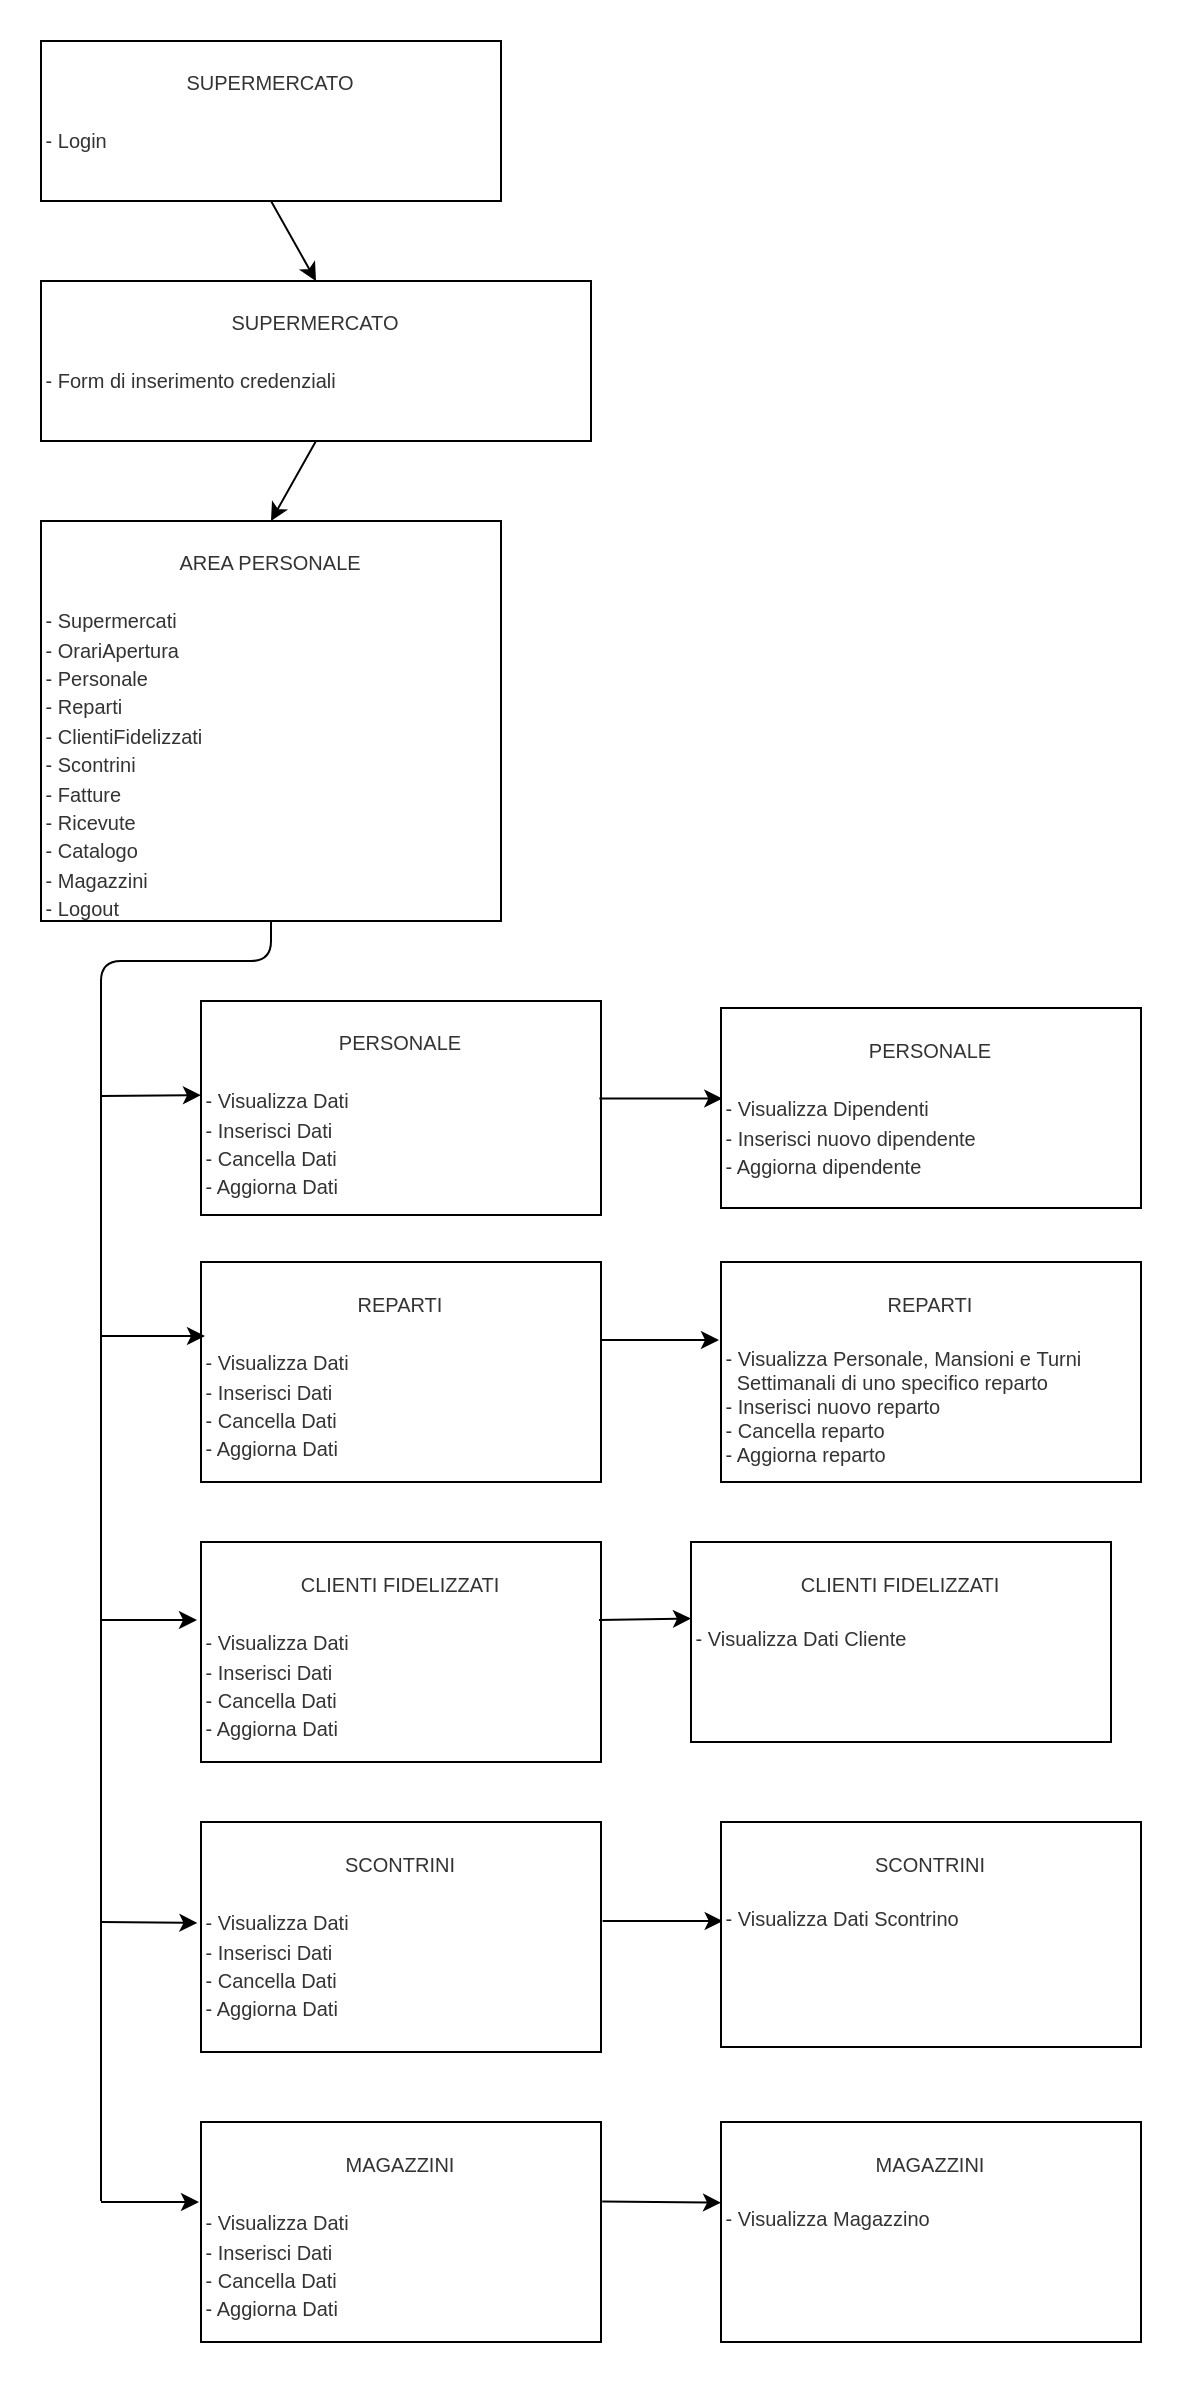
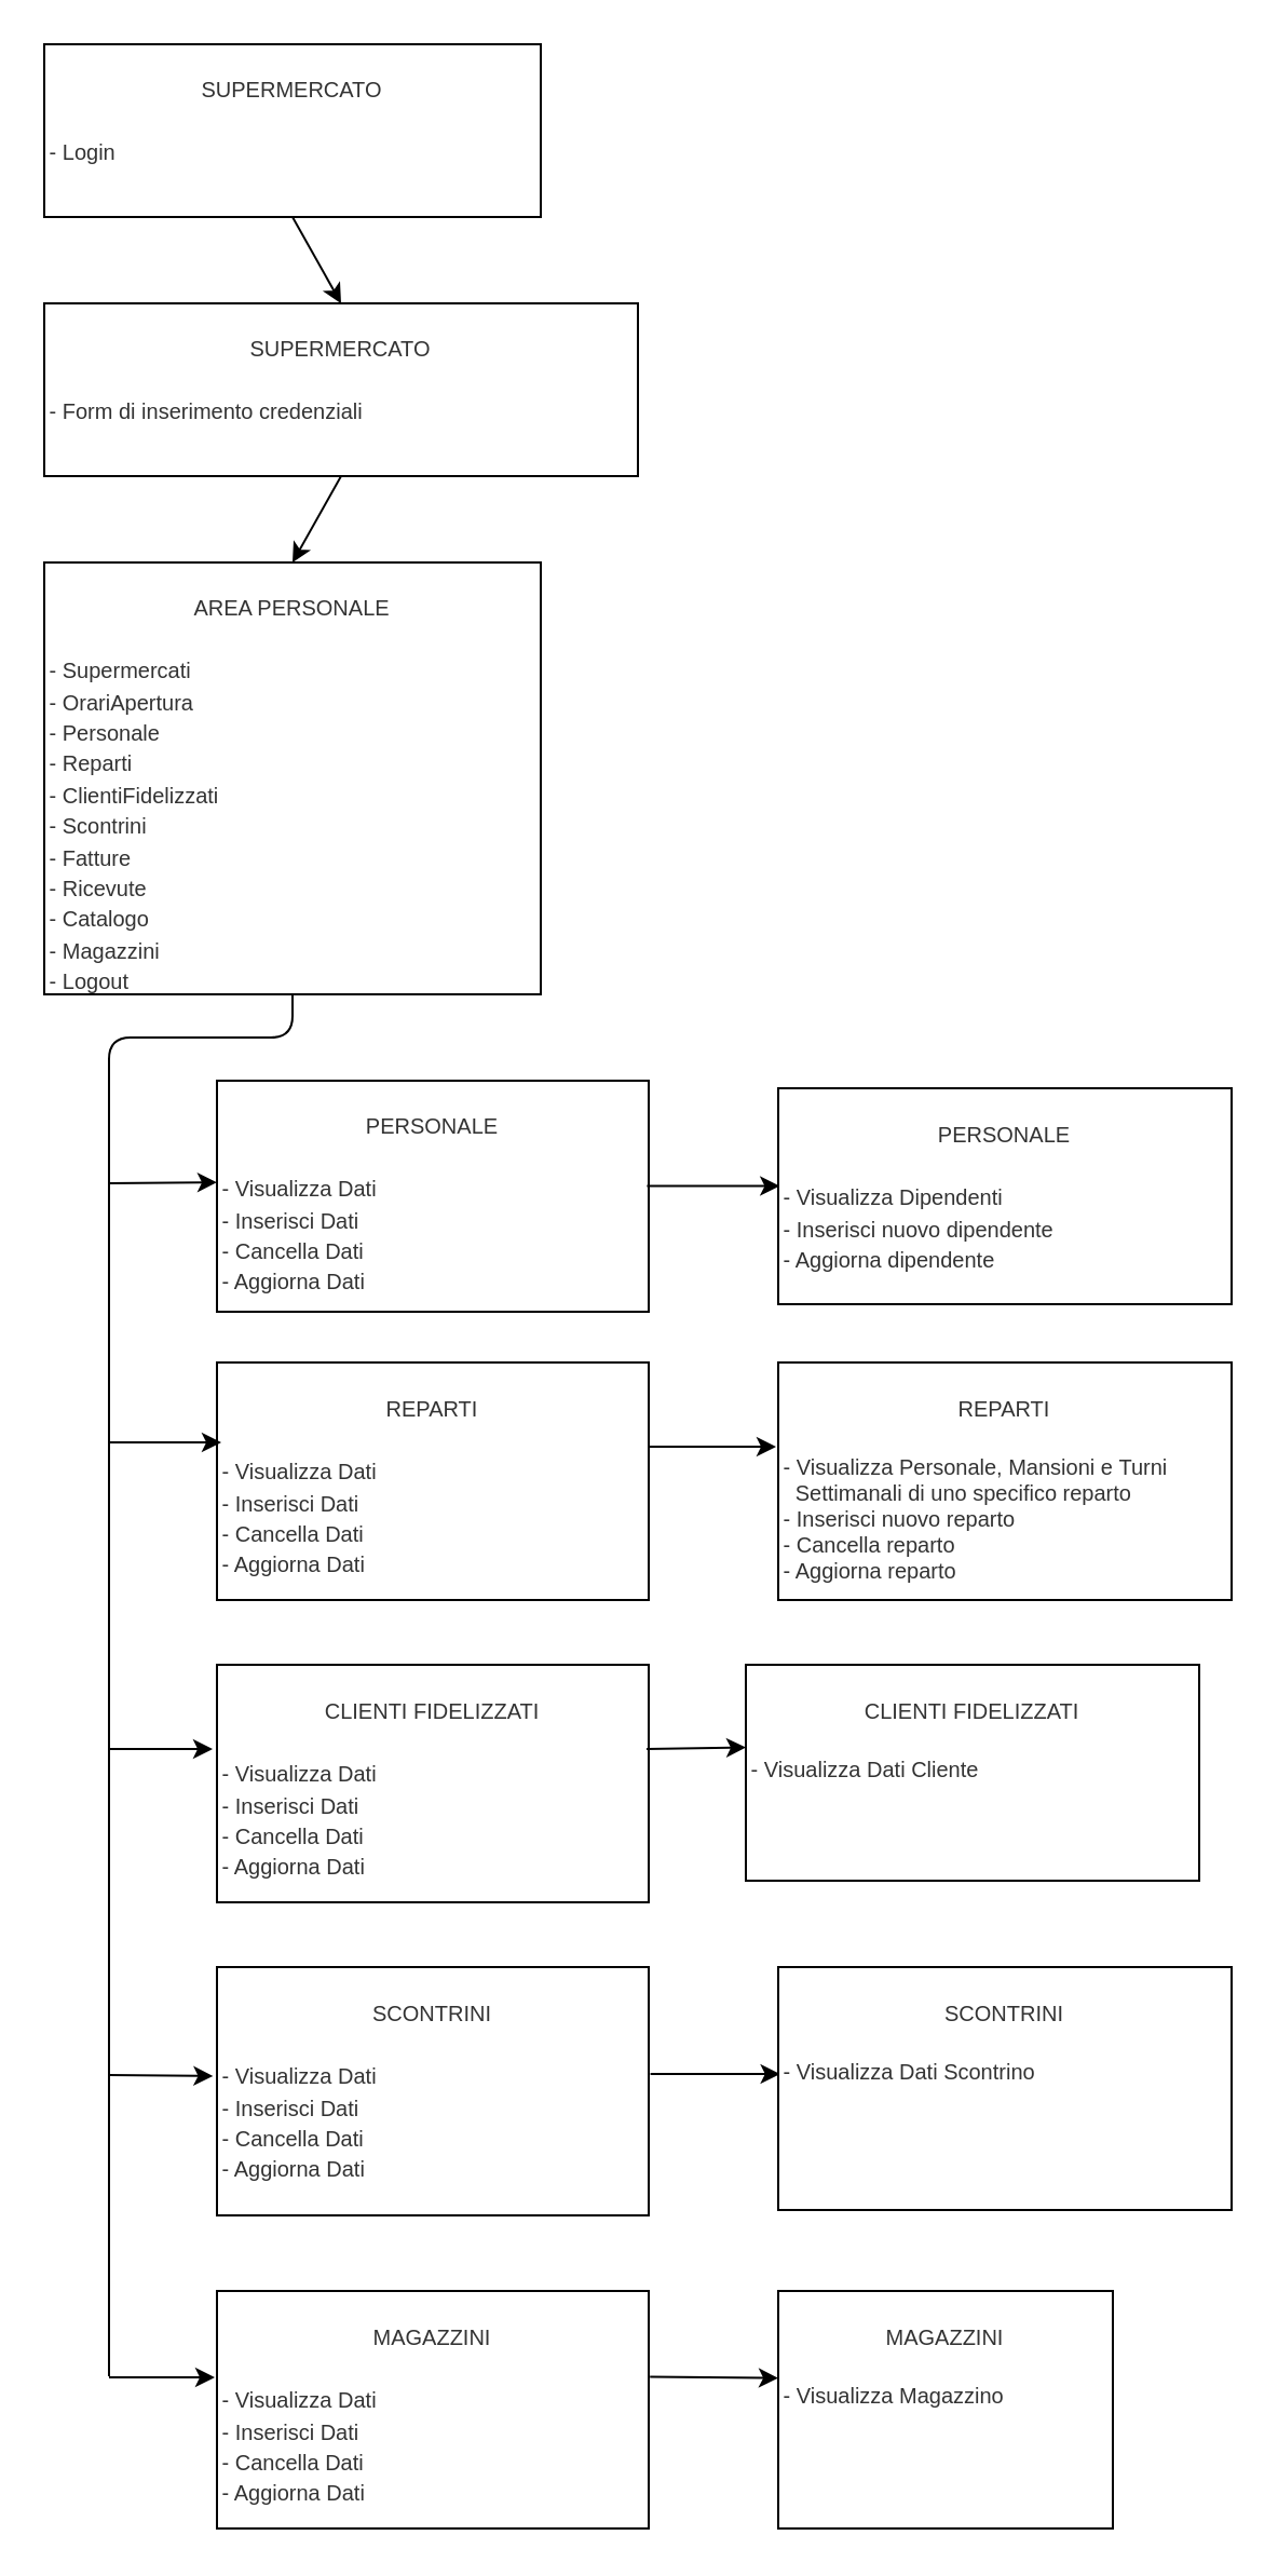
- <mxCell id="27" value="&lt;font size=&quot;1&quot;&gt;&lt;br&gt;MAGAZZINI&lt;br&gt;&lt;/font&gt;&lt;br&gt;&lt;div style=&quot;text-align: left ; font-size: 10px&quot;&gt;&amp;nbsp;- Visualizza Magazzino&lt;/div&gt;" style="text;html=1;overflow=fill;align=center;fontColor=#333333;strokeColor=#000000;fillColor=#FFFFFF;" parent="1" vertex="1"><mxGeometry x="360" y="1060.5" width="210" height="110" as="geometry" /></mxCell>
+ <mxCell id="27" value="&lt;font size=&quot;1&quot;&gt;&lt;br&gt;MAGAZZINI&lt;br&gt;&lt;/font&gt;&lt;br&gt;&lt;div style=&quot;text-align: left ; font-size: 10px&quot;&gt;&amp;nbsp;- Visualizza Magazzino&lt;/div&gt;" style="text;html=1;overflow=fill;align=center;fontColor=#333333;strokeColor=#000000;fillColor=#FFFFFF;" parent="1" vertex="1"><mxGeometry x="360" y="1060.5" width="155" height="110" as="geometry" /></mxCell>
